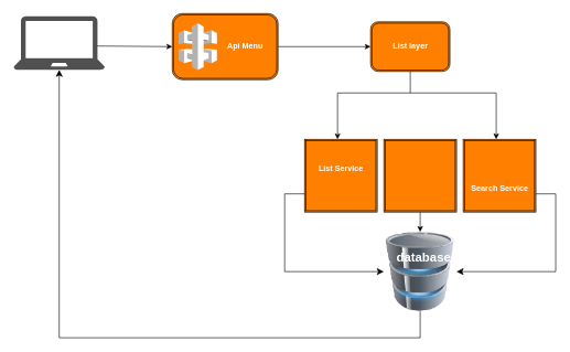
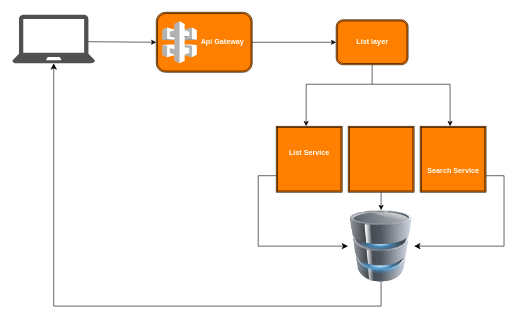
- <mxCell id="8" value="Api Menu" style="text;strokeColor=none;fillColor=none;html=1;fontSize=12;fontStyle=1;verticalAlign=middle;align=center;fontColor=#FFFFFF;" parent="1" vertex="1"><mxGeometry x="320" y="50" width="100" height="40" as="geometry" /></mxCell>
+ <mxCell id="8" value="Api Gateway" style="text;strokeColor=none;fillColor=none;html=1;fontSize=12;fontStyle=1;verticalAlign=middle;align=center;fontColor=#FFFFFF;" parent="1" vertex="1"><mxGeometry x="320" y="50" width="100" height="40" as="geometry" /></mxCell>
- <mxCell id="22" value="database" style="text;strokeColor=none;fillColor=none;html=1;fontSize=19;fontStyle=1;verticalAlign=middle;align=center;fontColor=#FFFFFF;" parent="1" vertex="1"><mxGeometry x="590" y="370" width="100" height="40" as="geometry" /></mxCell>
